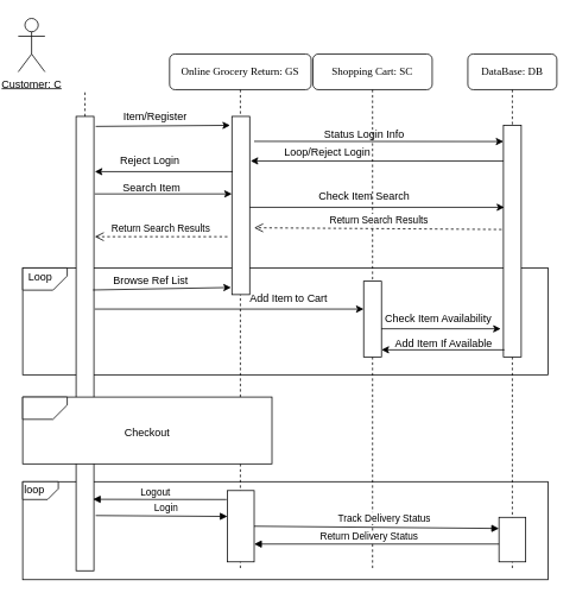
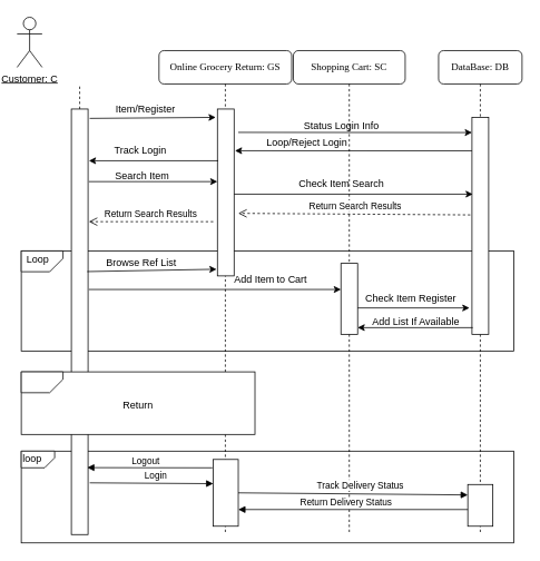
- <mxCell id="23" value="Reject Login" style="text;html=1;strokeColor=none;fillColor=none;align=center;verticalAlign=middle;whiteSpace=wrap;rounded=0;" vertex="1" parent="1"><mxGeometry x="117.5" y="170" width="100" height="20" as="geometry" /></mxCell>
+ <mxCell id="23" value="Track Login" style="text;html=1;strokeColor=none;fillColor=none;align=center;verticalAlign=middle;whiteSpace=wrap;rounded=0;" vertex="1" parent="1"><mxGeometry x="117.5" y="170" width="100" height="20" as="geometry" /></mxCell>
- <mxCell id="33" value="Check Item Availability" style="text;html=1;strokeColor=none;fillColor=none;align=center;verticalAlign=middle;whiteSpace=wrap;rounded=0;" vertex="1" parent="1"><mxGeometry x="423" y="348" width="138" height="20" as="geometry" /></mxCell>
+ <mxCell id="33" value="Check Item Register" style="text;html=1;strokeColor=none;fillColor=none;align=center;verticalAlign=middle;whiteSpace=wrap;rounded=0;" vertex="1" parent="1"><mxGeometry x="423" y="348" width="138" height="20" as="geometry" /></mxCell>
- <mxCell id="34" value="Add Item If Available" style="text;html=1;strokeColor=none;fillColor=none;align=center;verticalAlign=middle;whiteSpace=wrap;rounded=0;" vertex="1" parent="1"><mxGeometry x="433" y="375" width="130" height="20" as="geometry" /></mxCell>
+ <mxCell id="34" value="Add List If Available" style="text;html=1;strokeColor=none;fillColor=none;align=center;verticalAlign=middle;whiteSpace=wrap;rounded=0;" vertex="1" parent="1"><mxGeometry x="433" y="375" width="130" height="20" as="geometry" /></mxCell>
- <mxCell id="39" value="Checkout" style="text;html=1;strokeColor=none;fillColor=none;align=center;verticalAlign=middle;whiteSpace=wrap;rounded=0;" vertex="1" parent="1"><mxGeometry x="115" y="460" width="100" height="50" as="geometry" /></mxCell>
+ <mxCell id="39" value="Return" style="text;html=1;strokeColor=none;fillColor=none;align=center;verticalAlign=middle;whiteSpace=wrap;rounded=0;" vertex="1" parent="1"><mxGeometry x="115" y="460" width="100" height="50" as="geometry" /></mxCell>
